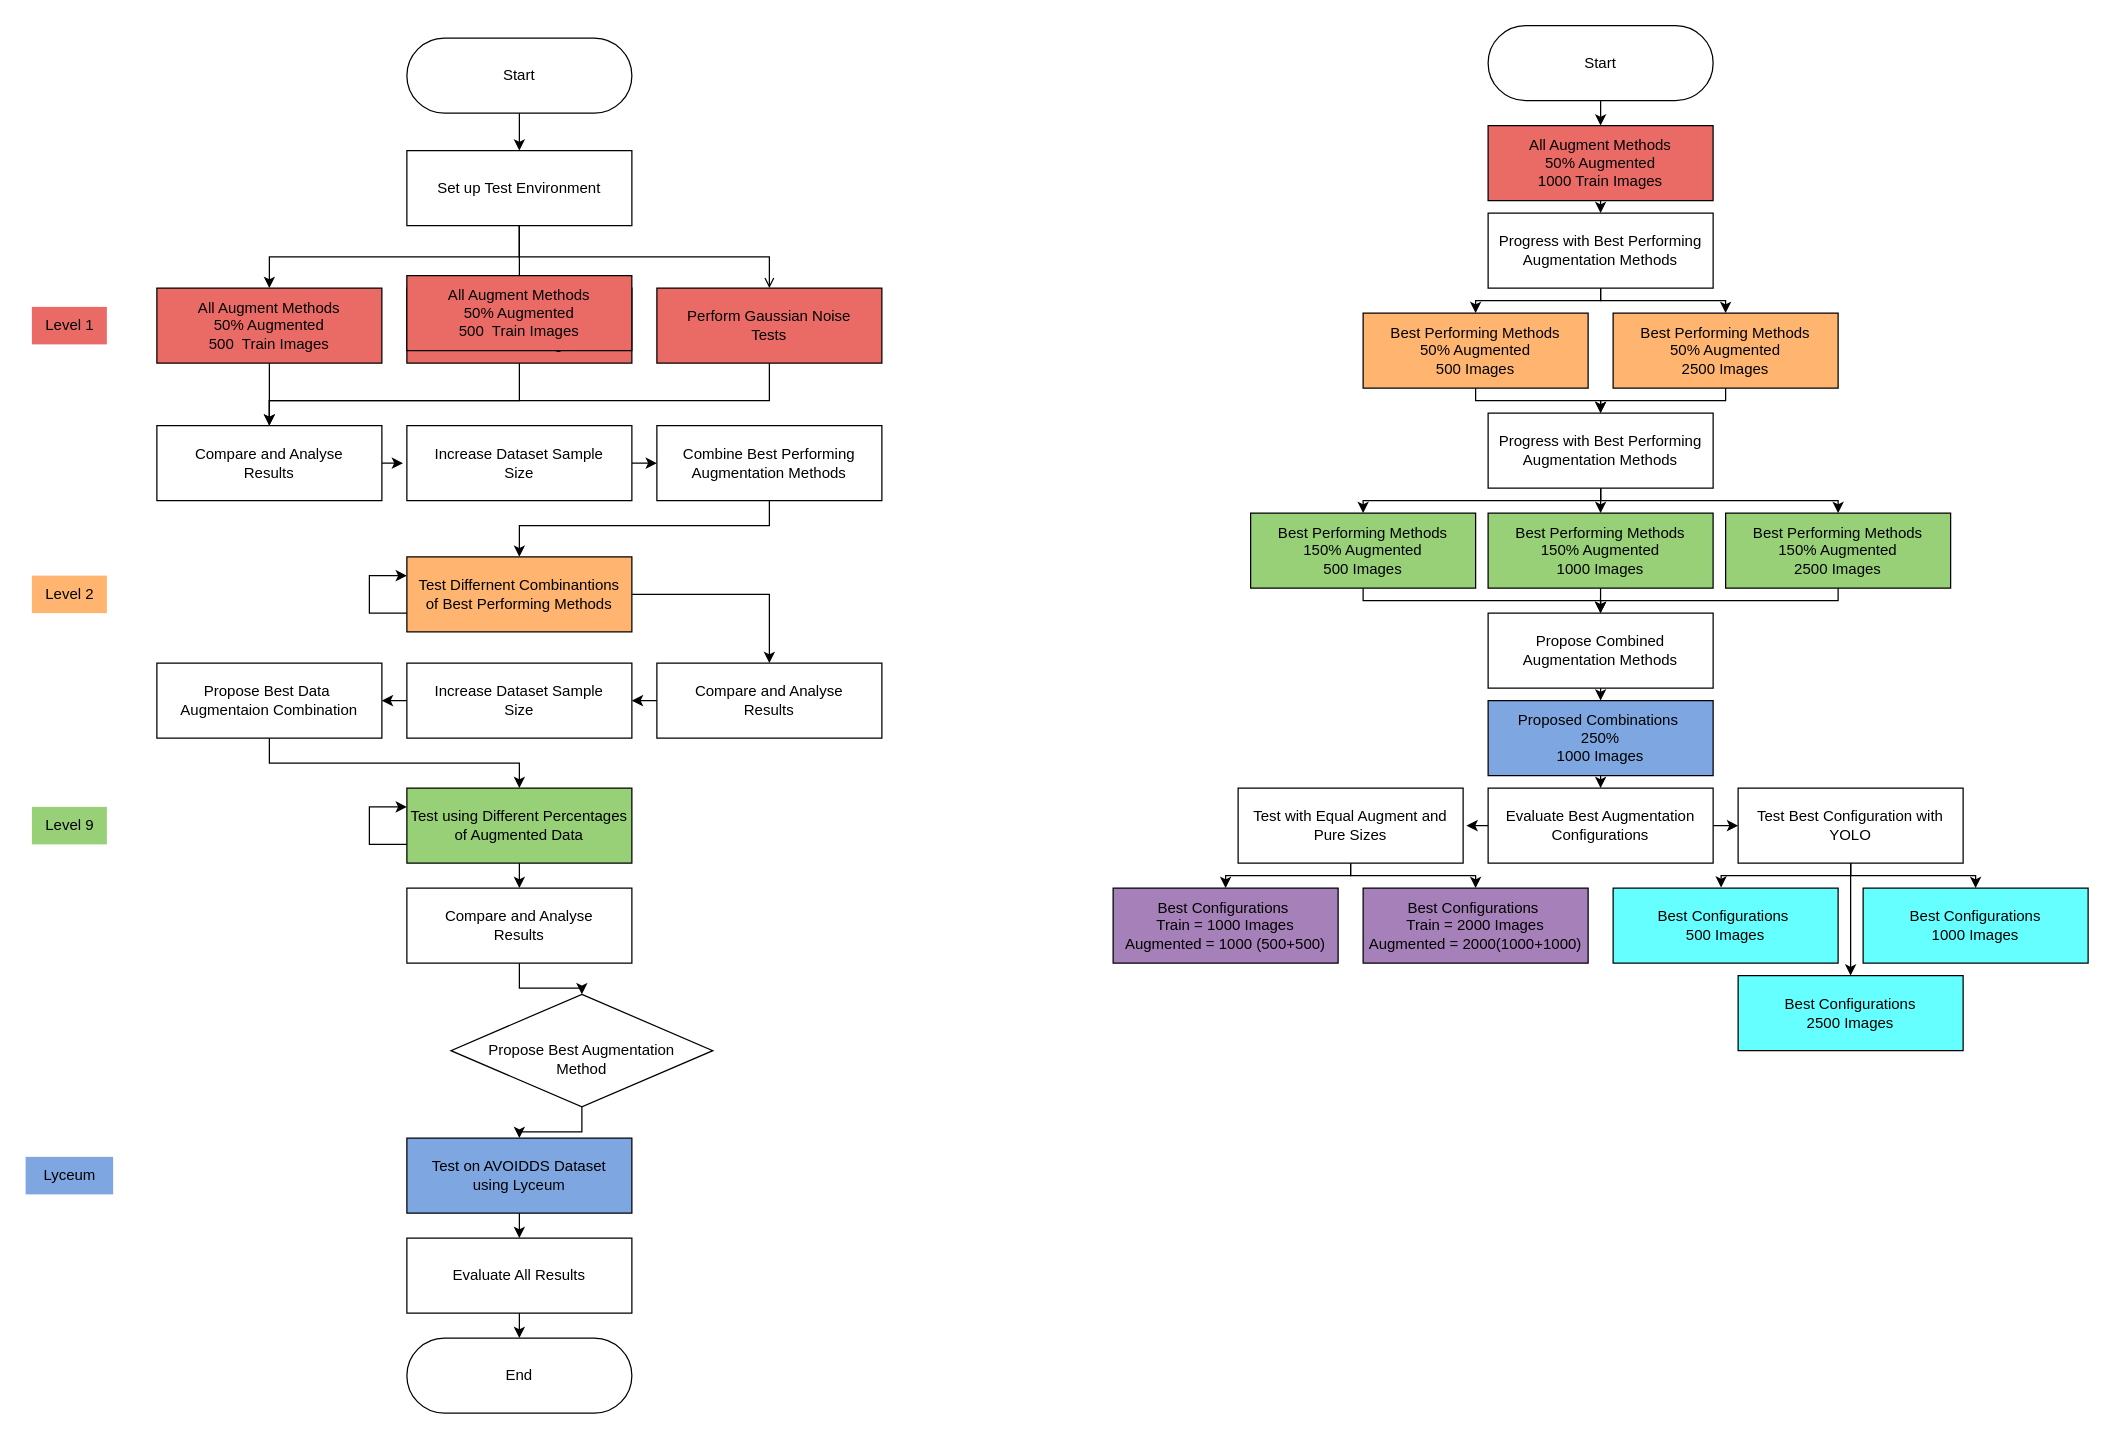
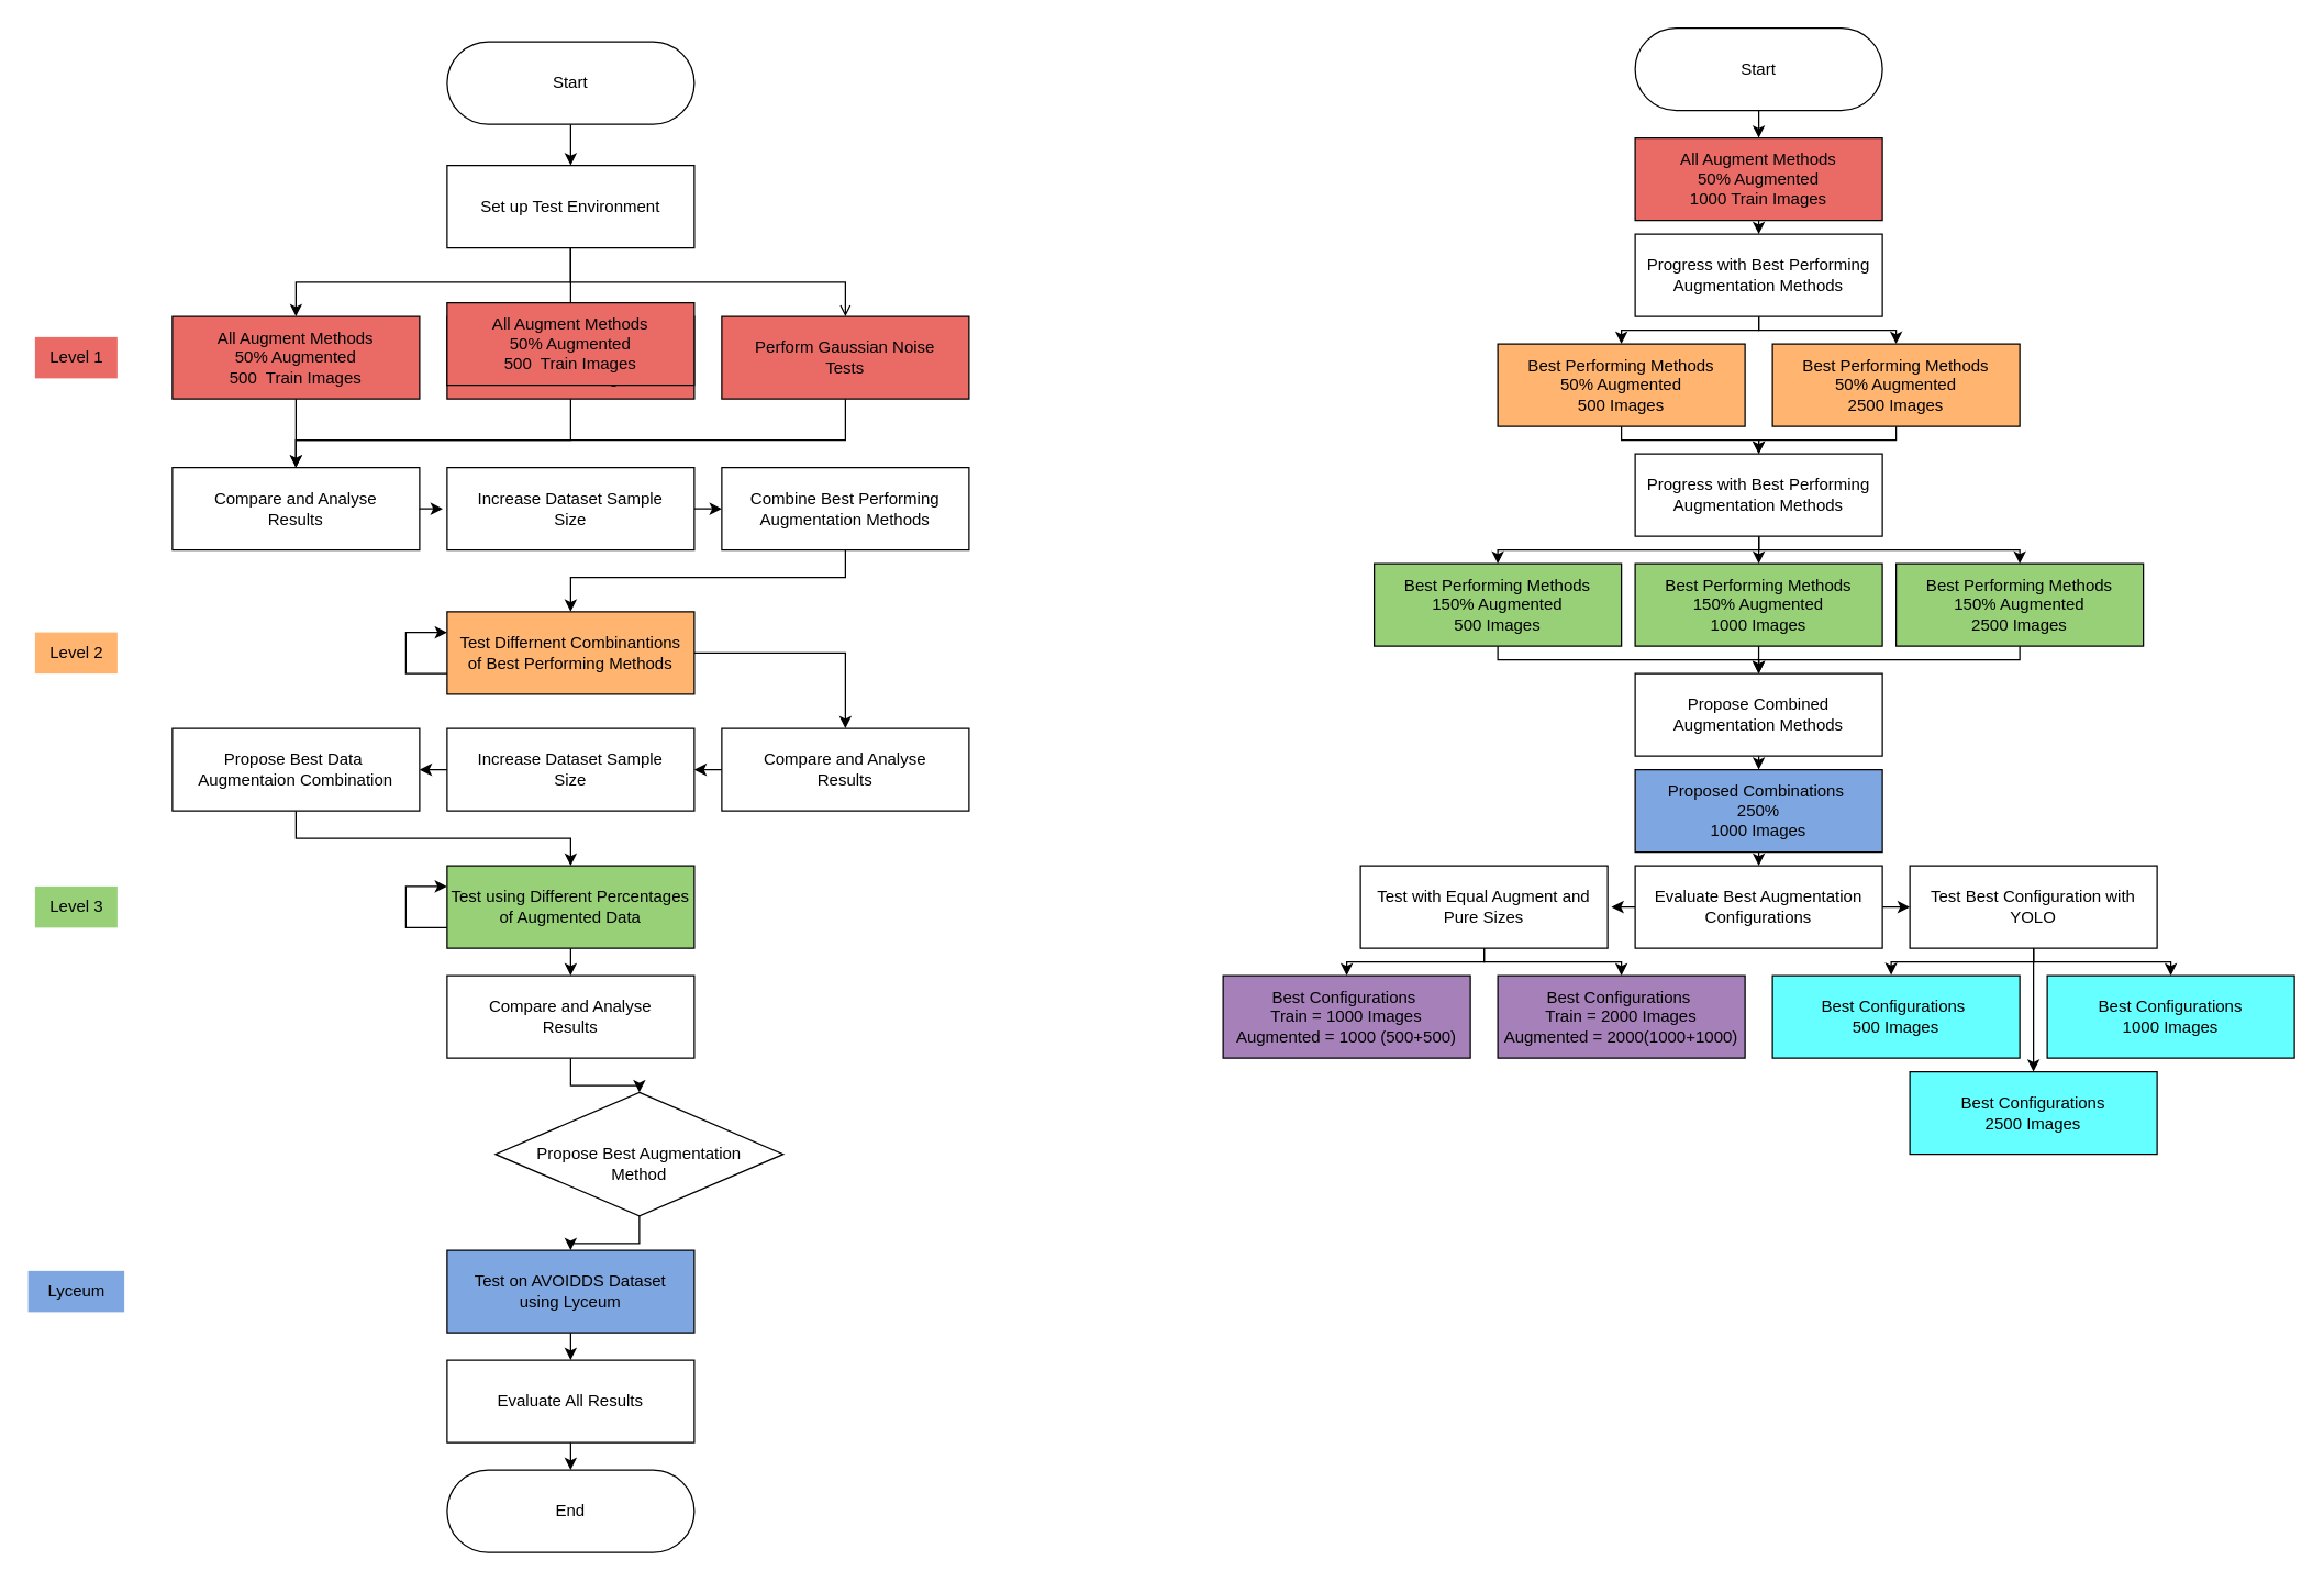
- <mxCell id="29" value="Level 9" style="text;html=1;align=center;verticalAlign=middle;resizable=0;points=[];autosize=1;strokeColor=none;fillColor=#97D077;" vertex="1" parent="1"><mxGeometry x="25" y="645" width="60" height="30" as="geometry" /></mxCell>
+ <mxCell id="29" value="Level 3" style="text;html=1;align=center;verticalAlign=middle;resizable=0;points=[];autosize=1;strokeColor=none;fillColor=#97D077;" vertex="1" parent="1"><mxGeometry x="25" y="645" width="60" height="30" as="geometry" /></mxCell>
